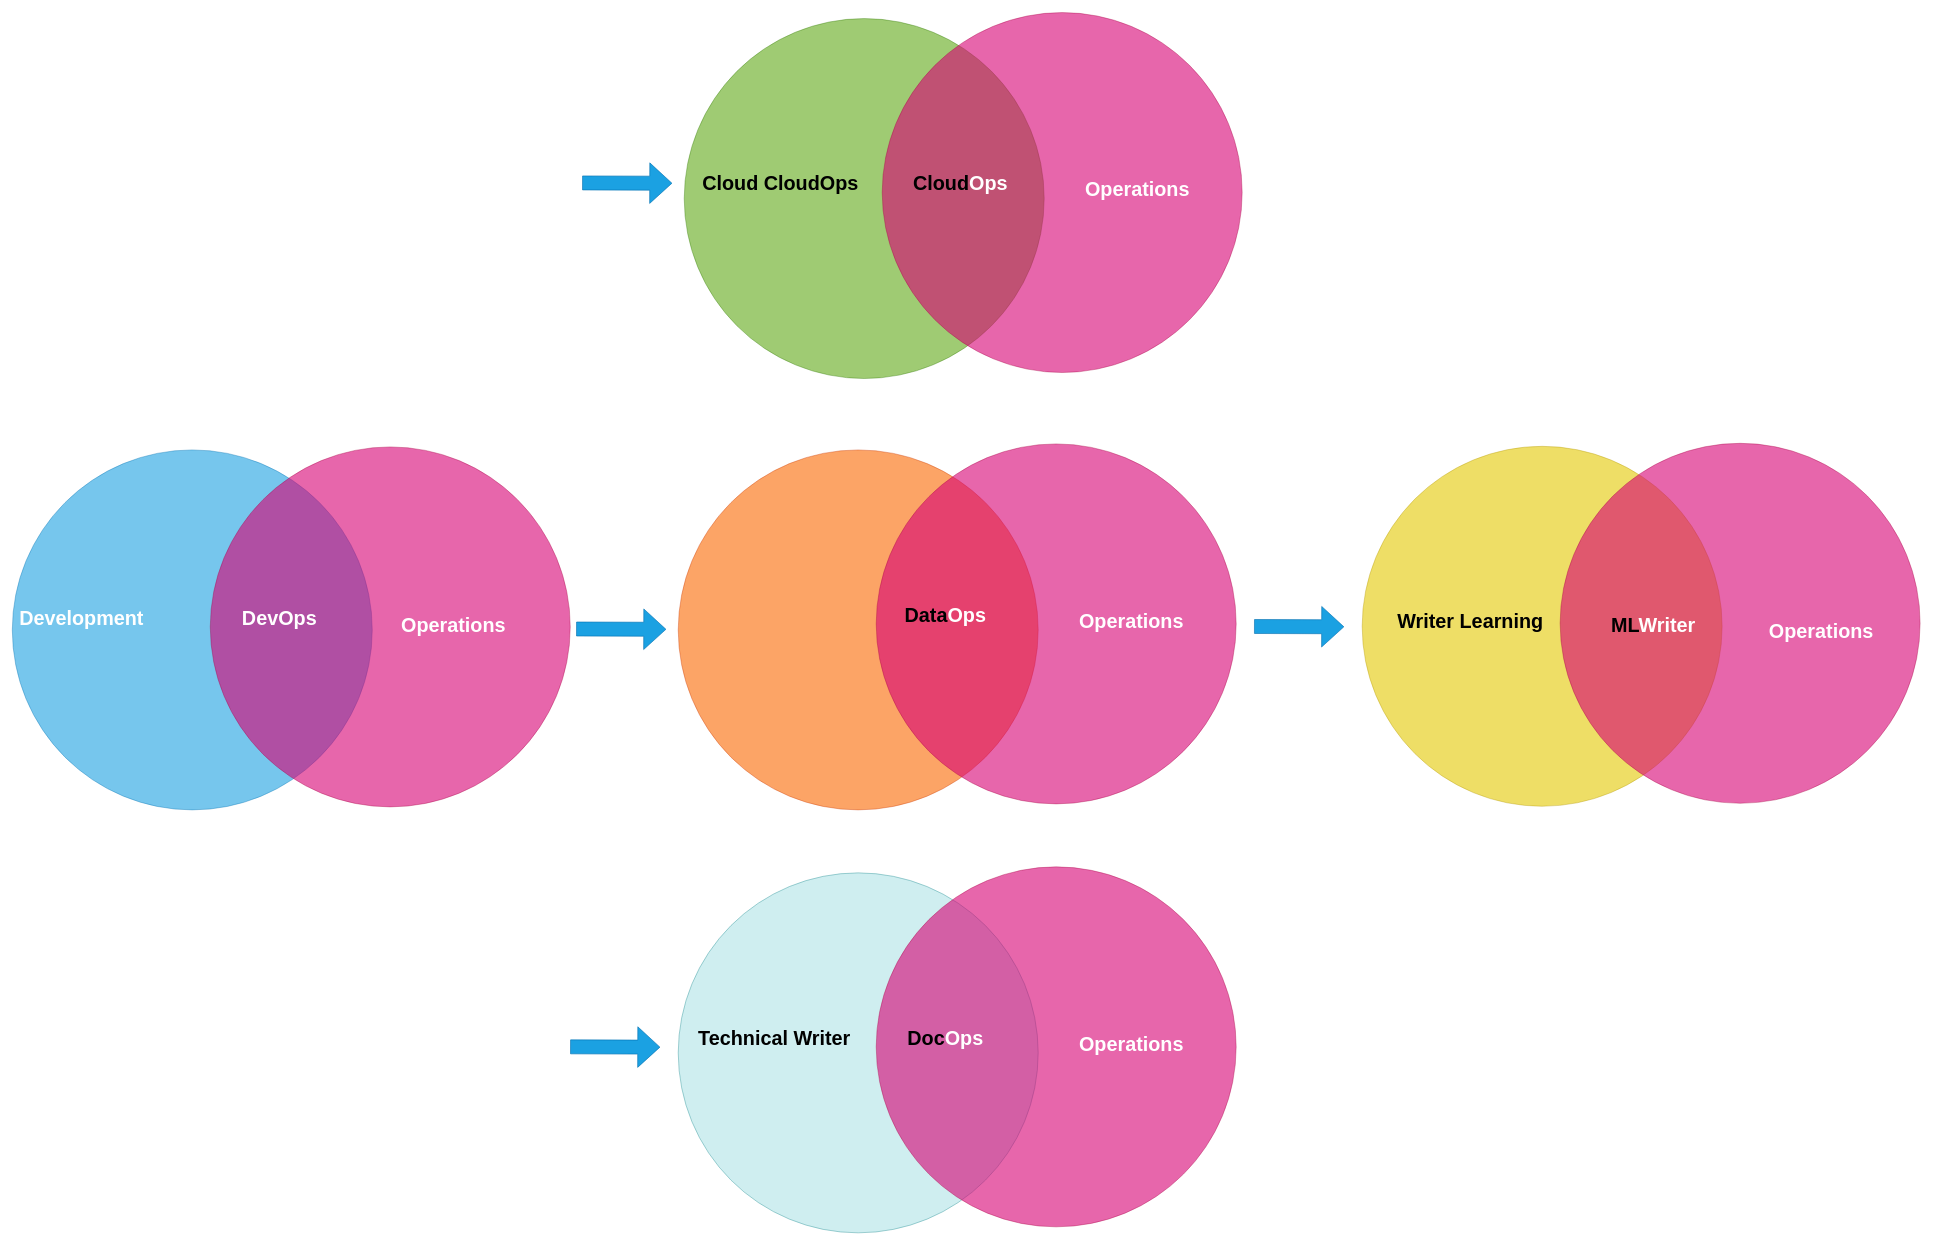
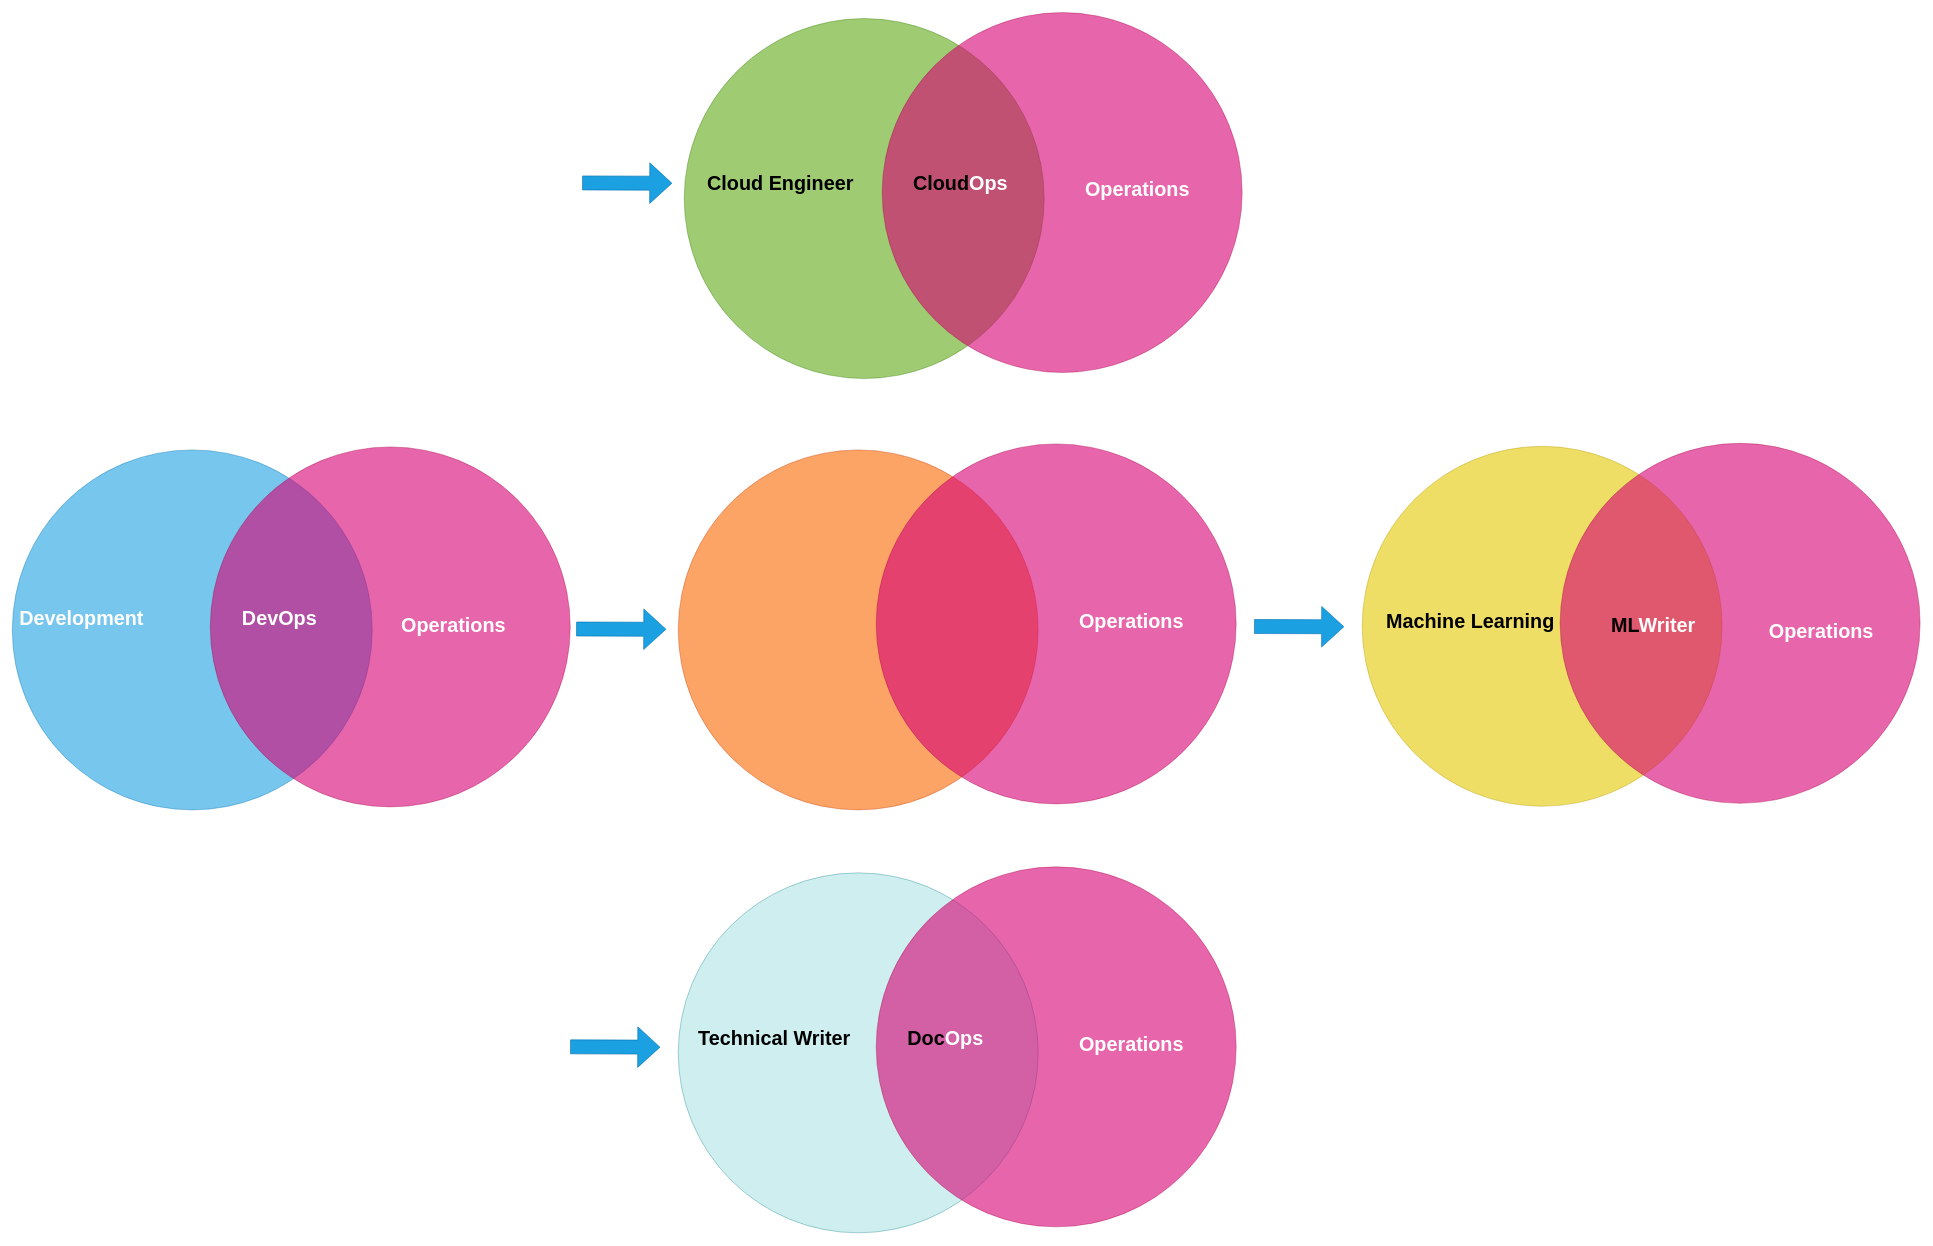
- <mxCell id="26" value="&lt;font color=&quot;#000000&quot;&gt;Cloud CloudOps&lt;/font&gt;" style="text;fontSize=33;align=center;verticalAlign=middle;html=1;fontColor=#FFFFFF;fontStyle=1" vertex="1" parent="1"><mxGeometry x="1150" y="275" width="300" height="59" as="geometry" /></mxCell>
+ <mxCell id="26" value="&lt;font color=&quot;#000000&quot;&gt;Cloud Engineer&lt;/font&gt;" style="text;fontSize=33;align=center;verticalAlign=middle;html=1;fontColor=#FFFFFF;fontStyle=1" vertex="1" parent="1"><mxGeometry x="1150" y="275" width="300" height="59" as="geometry" /></mxCell>
- <mxCell id="15" value="&lt;font color=&quot;#000000&quot;&gt;Data&lt;/font&gt;Ops" style="text;fontSize=33;align=center;verticalAlign=middle;html=1;fontColor=#FFFFFF;fontStyle=1" vertex="1" parent="1"><mxGeometry x="1480" y="988.5" width="190" height="70" as="geometry" /></mxCell>
- <mxCell id="9" value="&lt;font color=&quot;#000000&quot;&gt;Writer Learning&lt;/font&gt;" style="text;fontSize=33;align=center;verticalAlign=middle;html=1;fontColor=#FFFFFF;fontStyle=1" vertex="1" parent="1"><mxGeometry x="2300" y="1005.5" width="300" height="59" as="geometry" /></mxCell>
+ <mxCell id="9" value="&lt;font color=&quot;#000000&quot;&gt;Machine Learning&lt;/font&gt;" style="text;fontSize=33;align=center;verticalAlign=middle;html=1;fontColor=#FFFFFF;fontStyle=1" vertex="1" parent="1"><mxGeometry x="2300" y="1005.5" width="300" height="59" as="geometry" /></mxCell>
